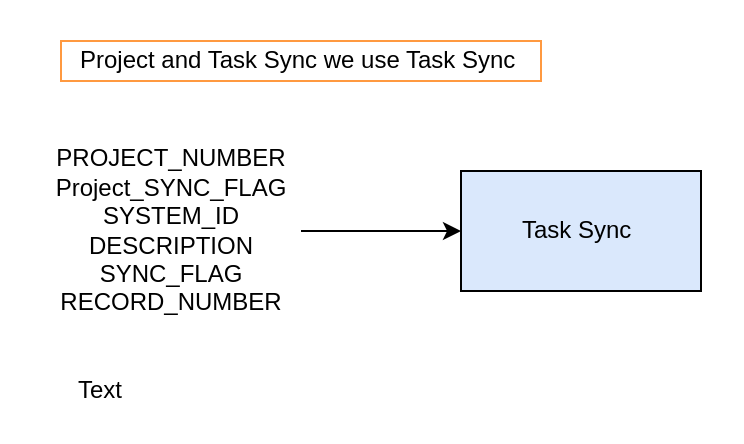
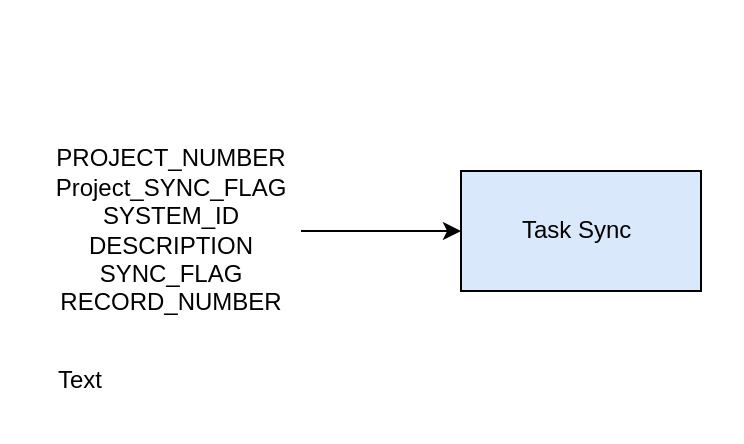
- <mxCell id="2" value="Project and Task Sync we use Task Sync&amp;nbsp;" style="text;html=1;align=center;verticalAlign=middle;resizable=0;points=[];autosize=1;strokeColor=#FF9940;" vertex="1" parent="1"><mxGeometry x="30" y="20" width="240" height="20" as="geometry" /></mxCell>
- <mxCell id="6" value="Text" style="text;html=1;strokeColor=none;fillColor=none;align=center;verticalAlign=middle;whiteSpace=wrap;rounded=0;" vertex="1" parent="1"><mxGeometry x="30" y="185" width="40" height="20" as="geometry" /></mxCell>
+ <mxCell id="6" value="Text" style="text;html=1;strokeColor=none;fillColor=none;align=center;verticalAlign=middle;whiteSpace=wrap;rounded=0;" vertex="1" parent="1"><mxGeometry x="20" y="180" width="40" height="20" as="geometry" /></mxCell>
